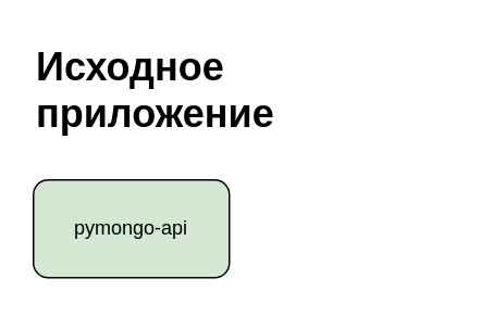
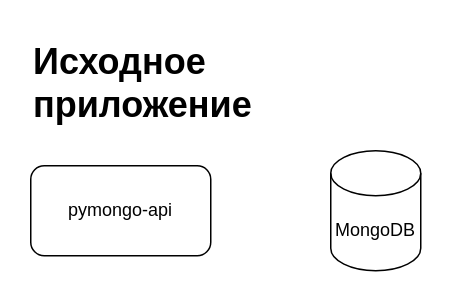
- <mxCell id="5" value="pymongo-api" style="rounded=1;whiteSpace=wrap;html=1;fillColor=#d5e8d4;" parent="3" vertex="1"><mxGeometry y="10" width="120" height="60" as="geometry" /></mxCell>
+ <mxCell id="5" value="pymongo-api" style="rounded=1;whiteSpace=wrap;html=1;" parent="3" vertex="1"><mxGeometry y="10" width="120" height="60" as="geometry" /></mxCell>
+ <mxCell id="4" value="MongoDB" style="shape=cylinder3;whiteSpace=wrap;html=1;boundedLbl=1;backgroundOutline=1;size=15;" parent="3" vertex="1"><mxGeometry x="200" width="60" height="80" as="geometry" /></mxCell>
